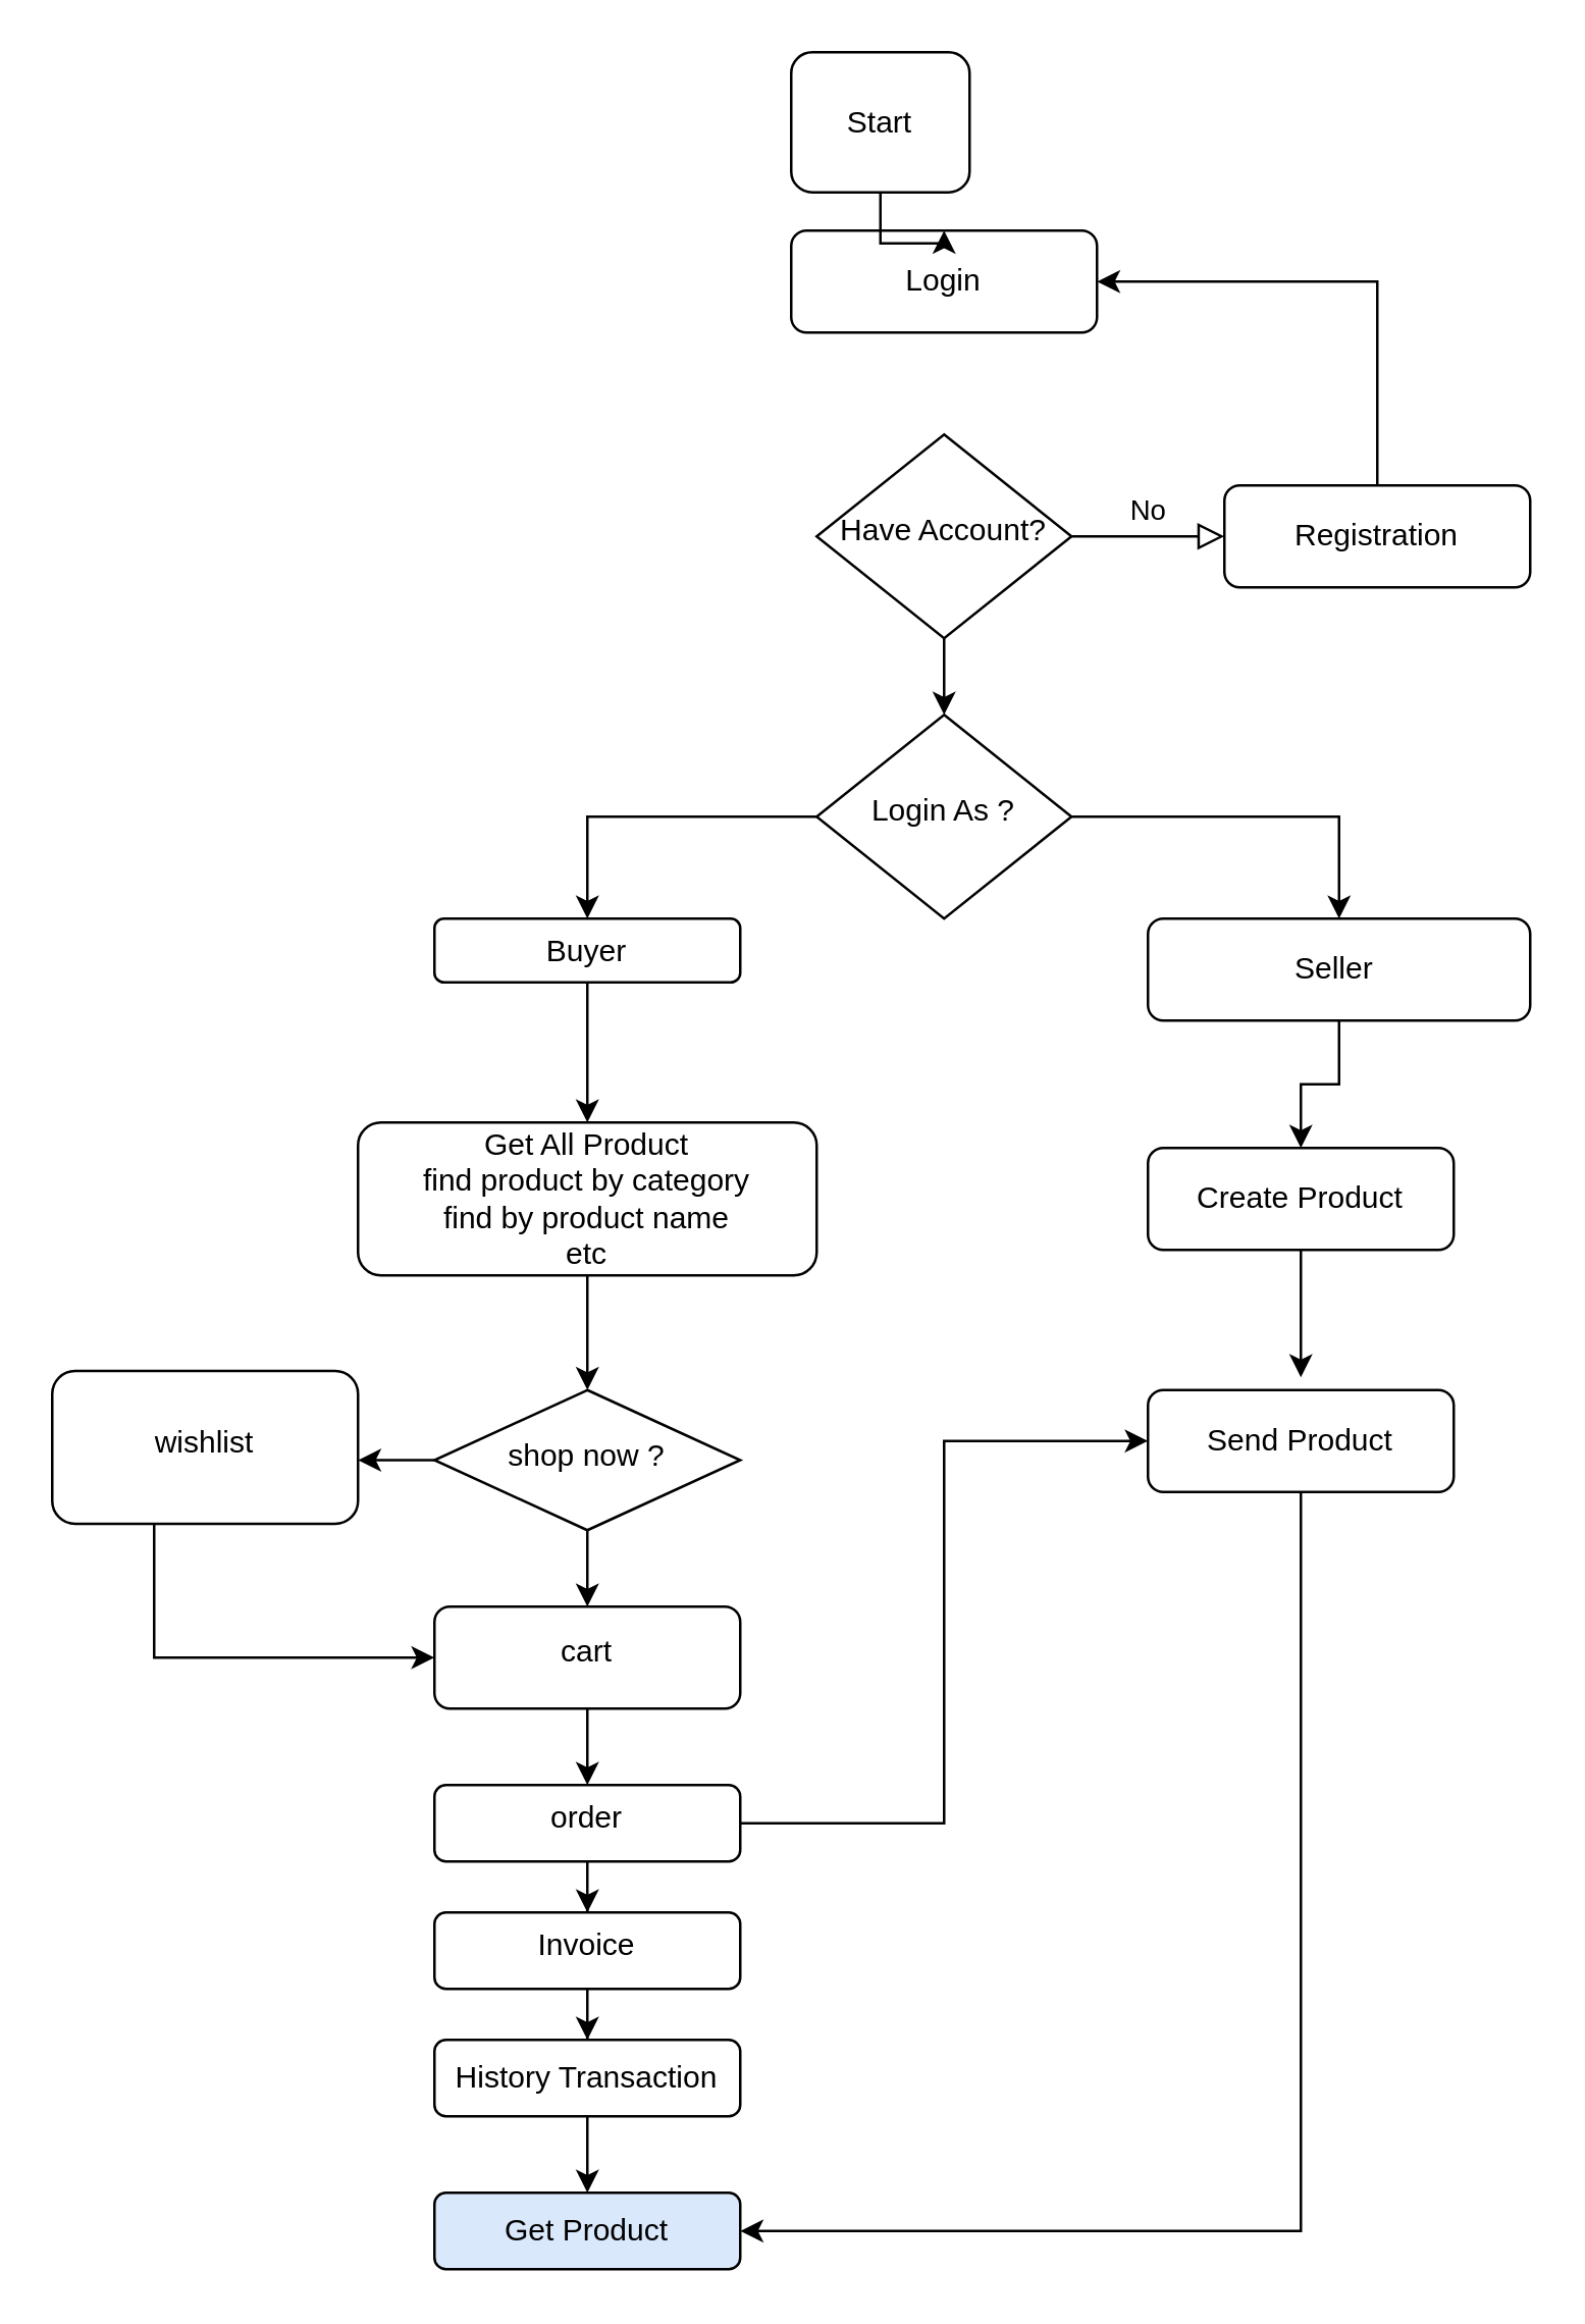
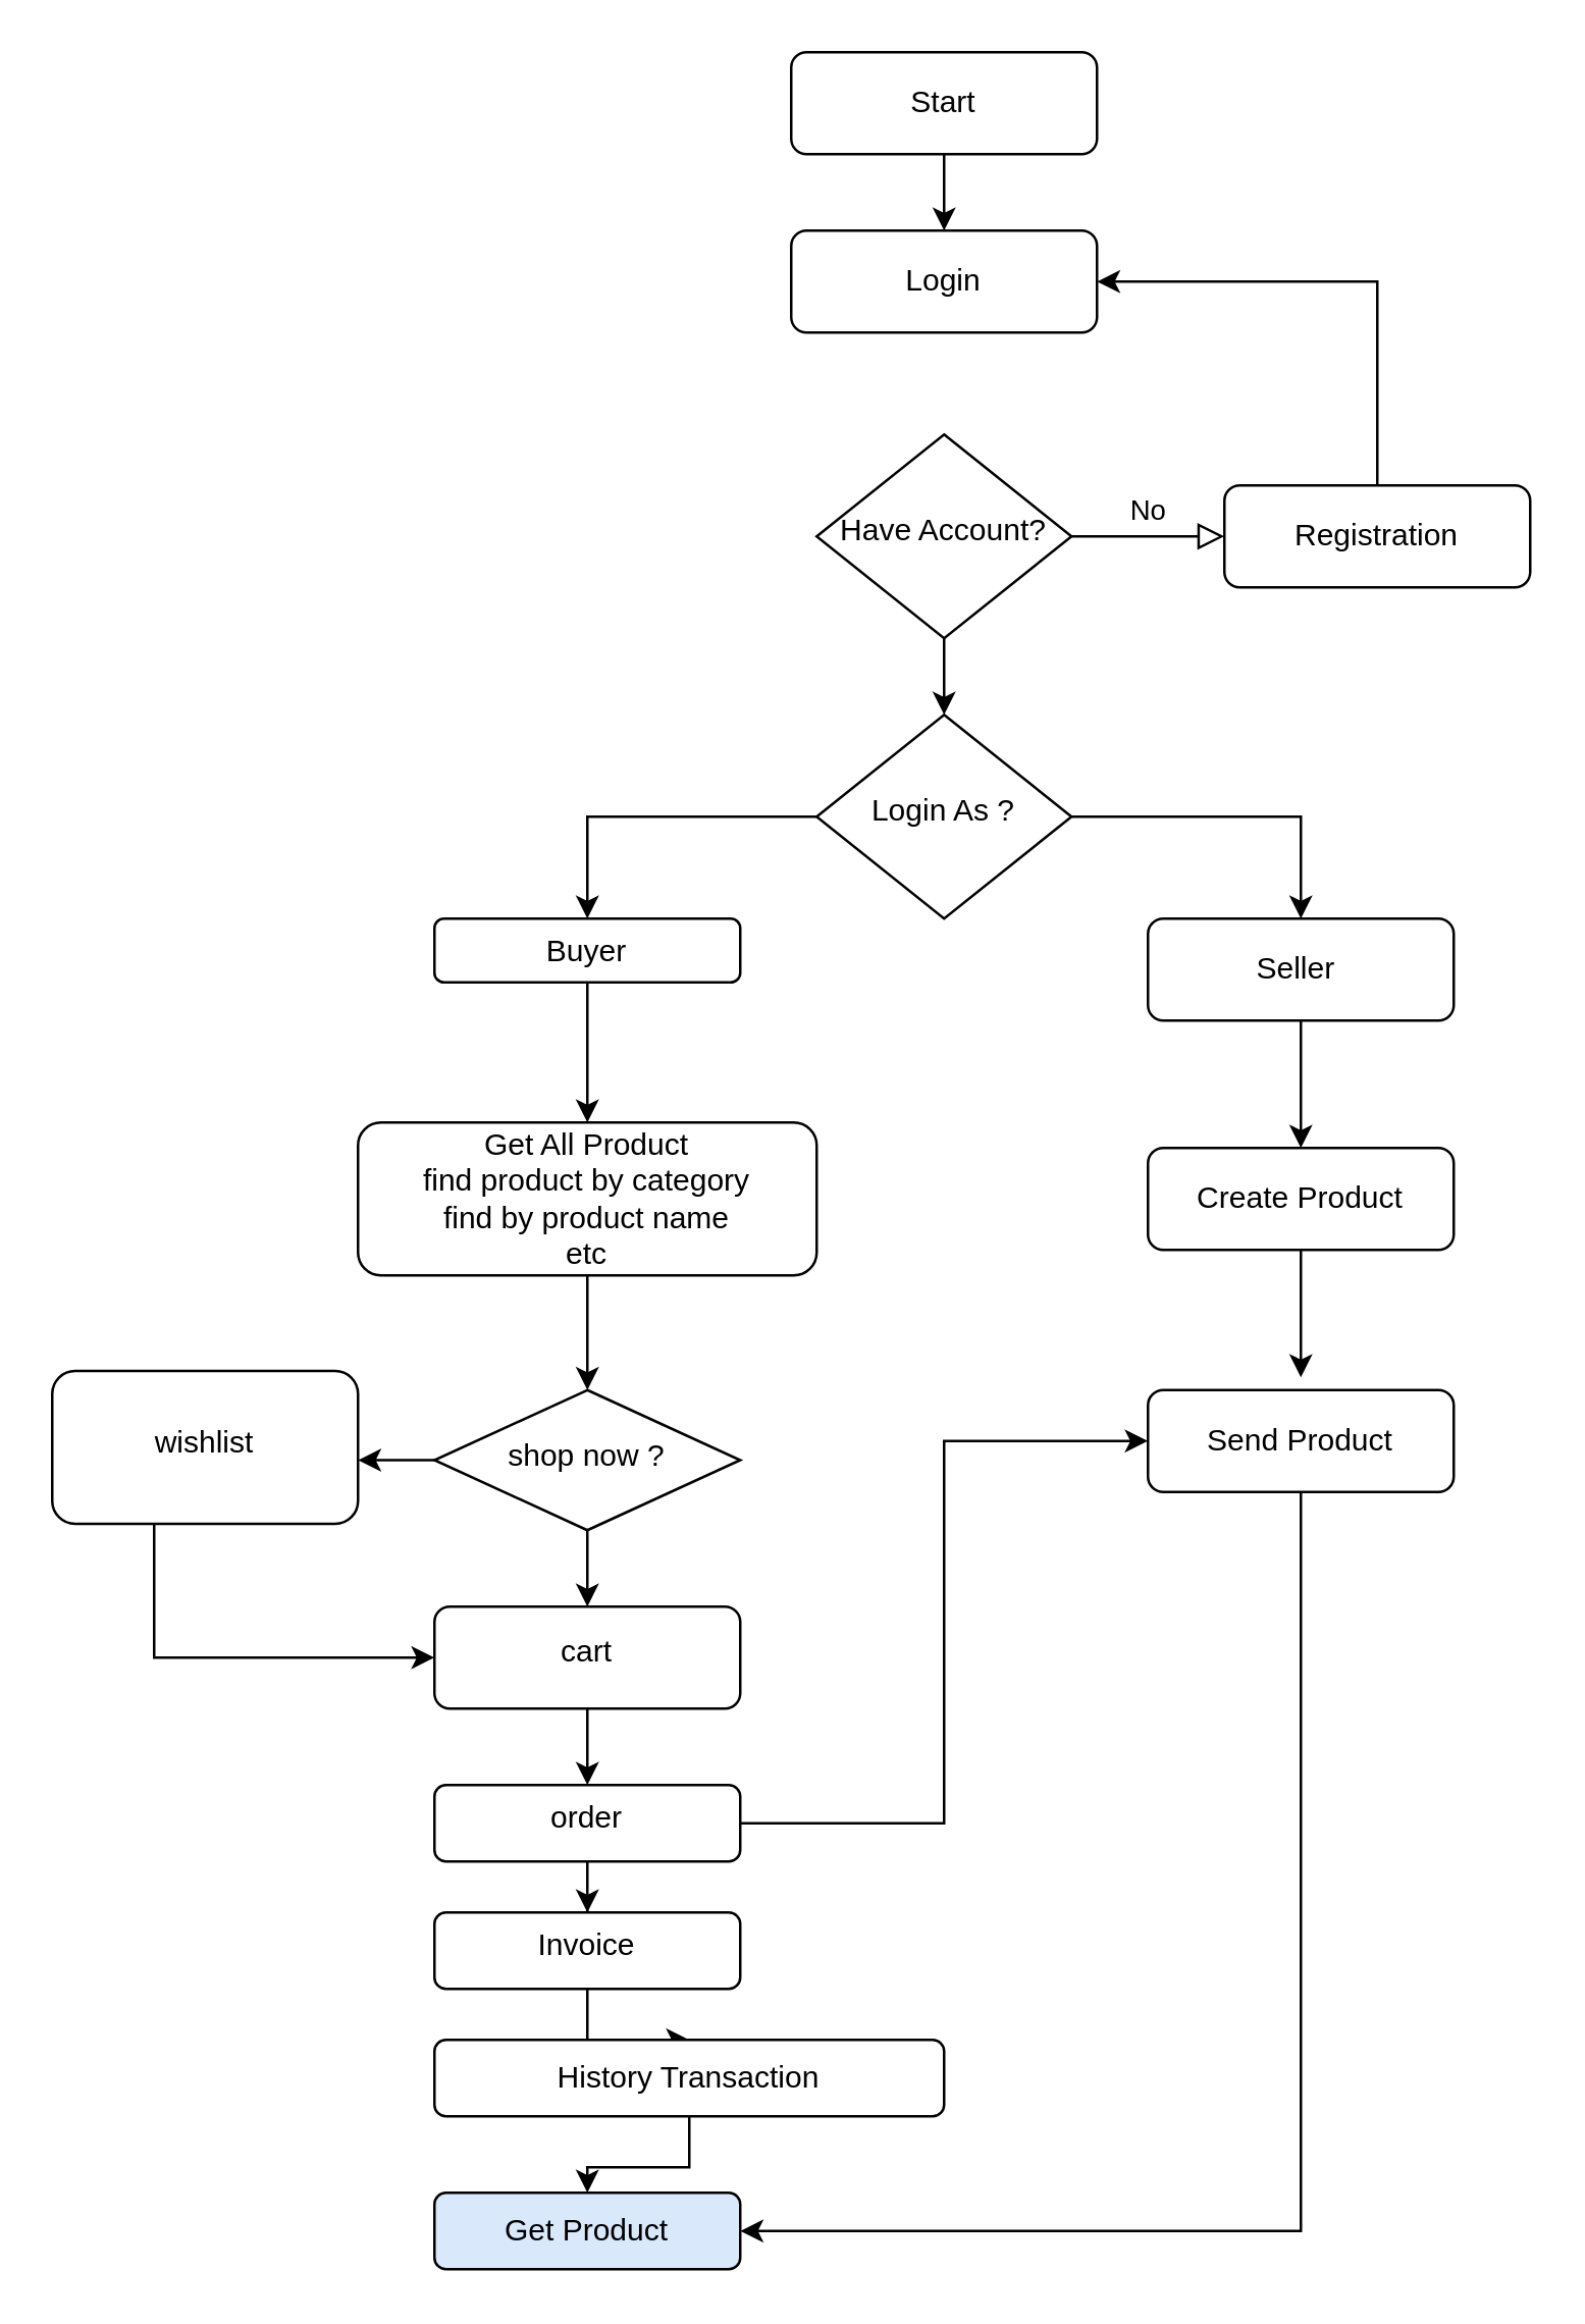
- <mxCell id="36" value="Start" style="rounded=1;whiteSpace=wrap;html=1;fontSize=12;glass=0;strokeWidth=1;shadow=0;" parent="1" vertex="1"><mxGeometry x="310" y="20" width="70" height="55" as="geometry" /></mxCell>
+ <mxCell id="36" value="Start" style="rounded=1;whiteSpace=wrap;html=1;fontSize=12;glass=0;strokeWidth=1;shadow=0;" parent="1" vertex="1"><mxGeometry x="310" y="20" width="120" height="40" as="geometry" /></mxCell>
- <mxCell id="9" value="Seller&amp;nbsp;" style="rounded=1;whiteSpace=wrap;html=1;fontSize=12;glass=0;strokeWidth=1;shadow=0;" parent="1" vertex="1"><mxGeometry x="450" y="360" width="150" height="40" as="geometry" /></mxCell>
+ <mxCell id="9" value="Seller&amp;nbsp;" style="rounded=1;whiteSpace=wrap;html=1;fontSize=12;glass=0;strokeWidth=1;shadow=0;" parent="1" vertex="1"><mxGeometry x="450" y="360" width="120" height="40" as="geometry" /></mxCell>
- <mxCell id="33" value="History Transaction" style="whiteSpace=wrap;html=1;rounded=1;glass=0;strokeWidth=1;shadow=0;" parent="1" vertex="1"><mxGeometry x="170" y="800" width="120" height="30" as="geometry" /></mxCell>
+ <mxCell id="33" value="History Transaction" style="whiteSpace=wrap;html=1;rounded=1;glass=0;strokeWidth=1;shadow=0;" parent="1" vertex="1"><mxGeometry x="170" y="800" width="200" height="30" as="geometry" /></mxCell>
